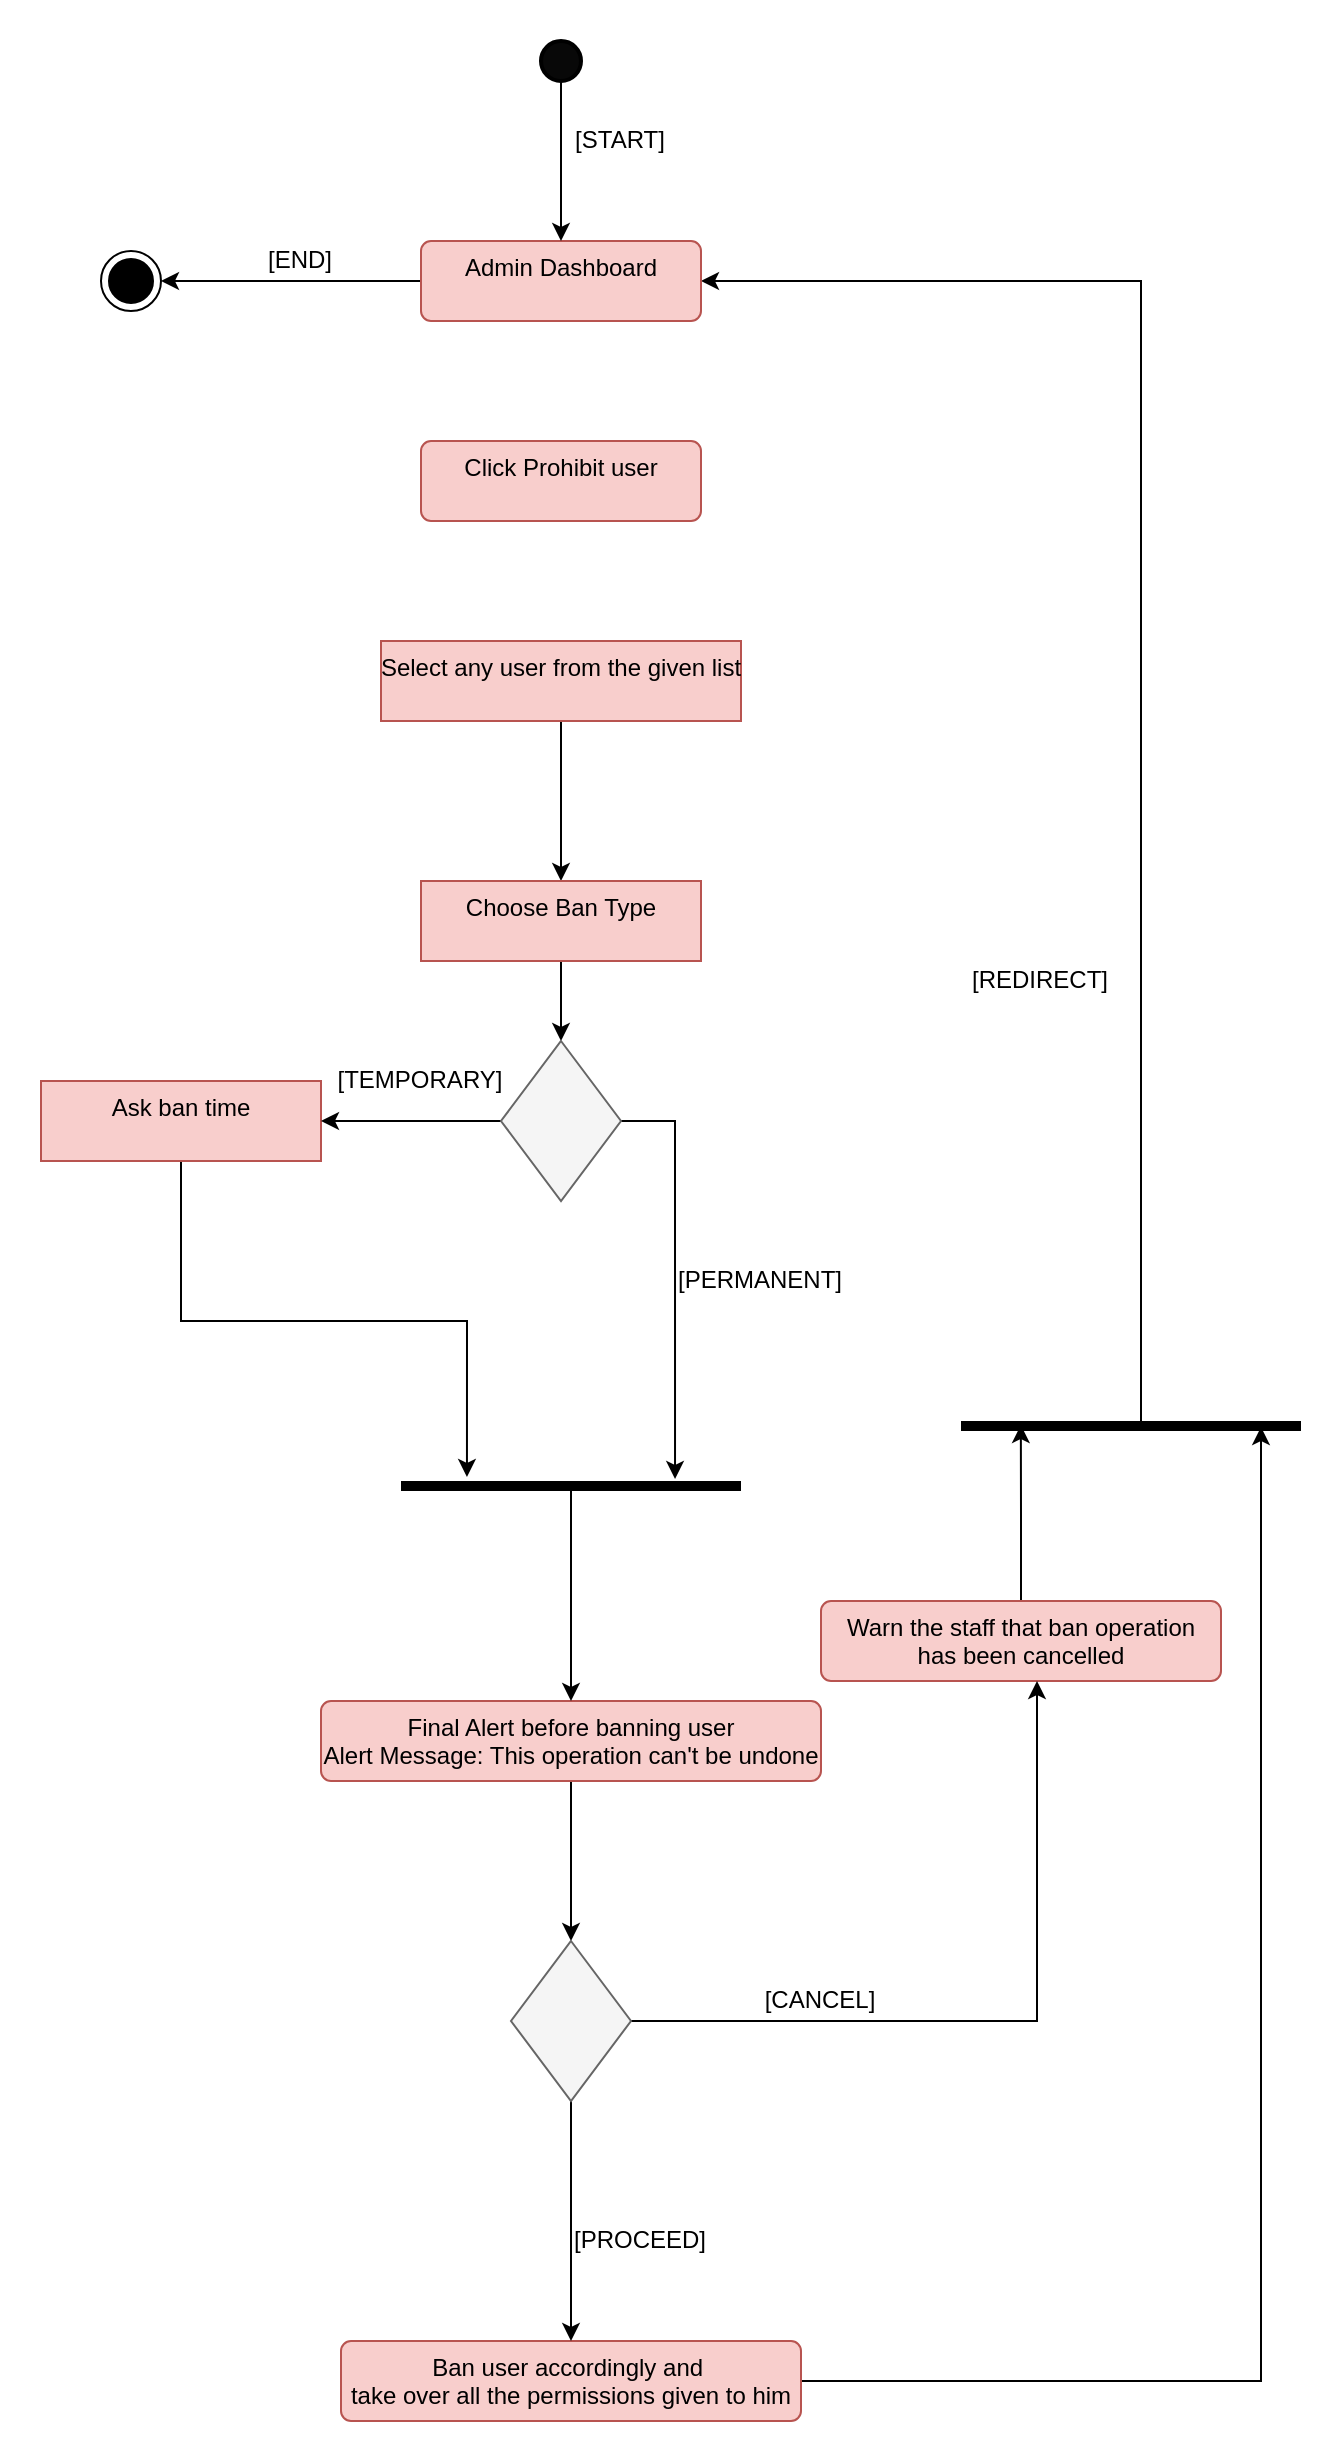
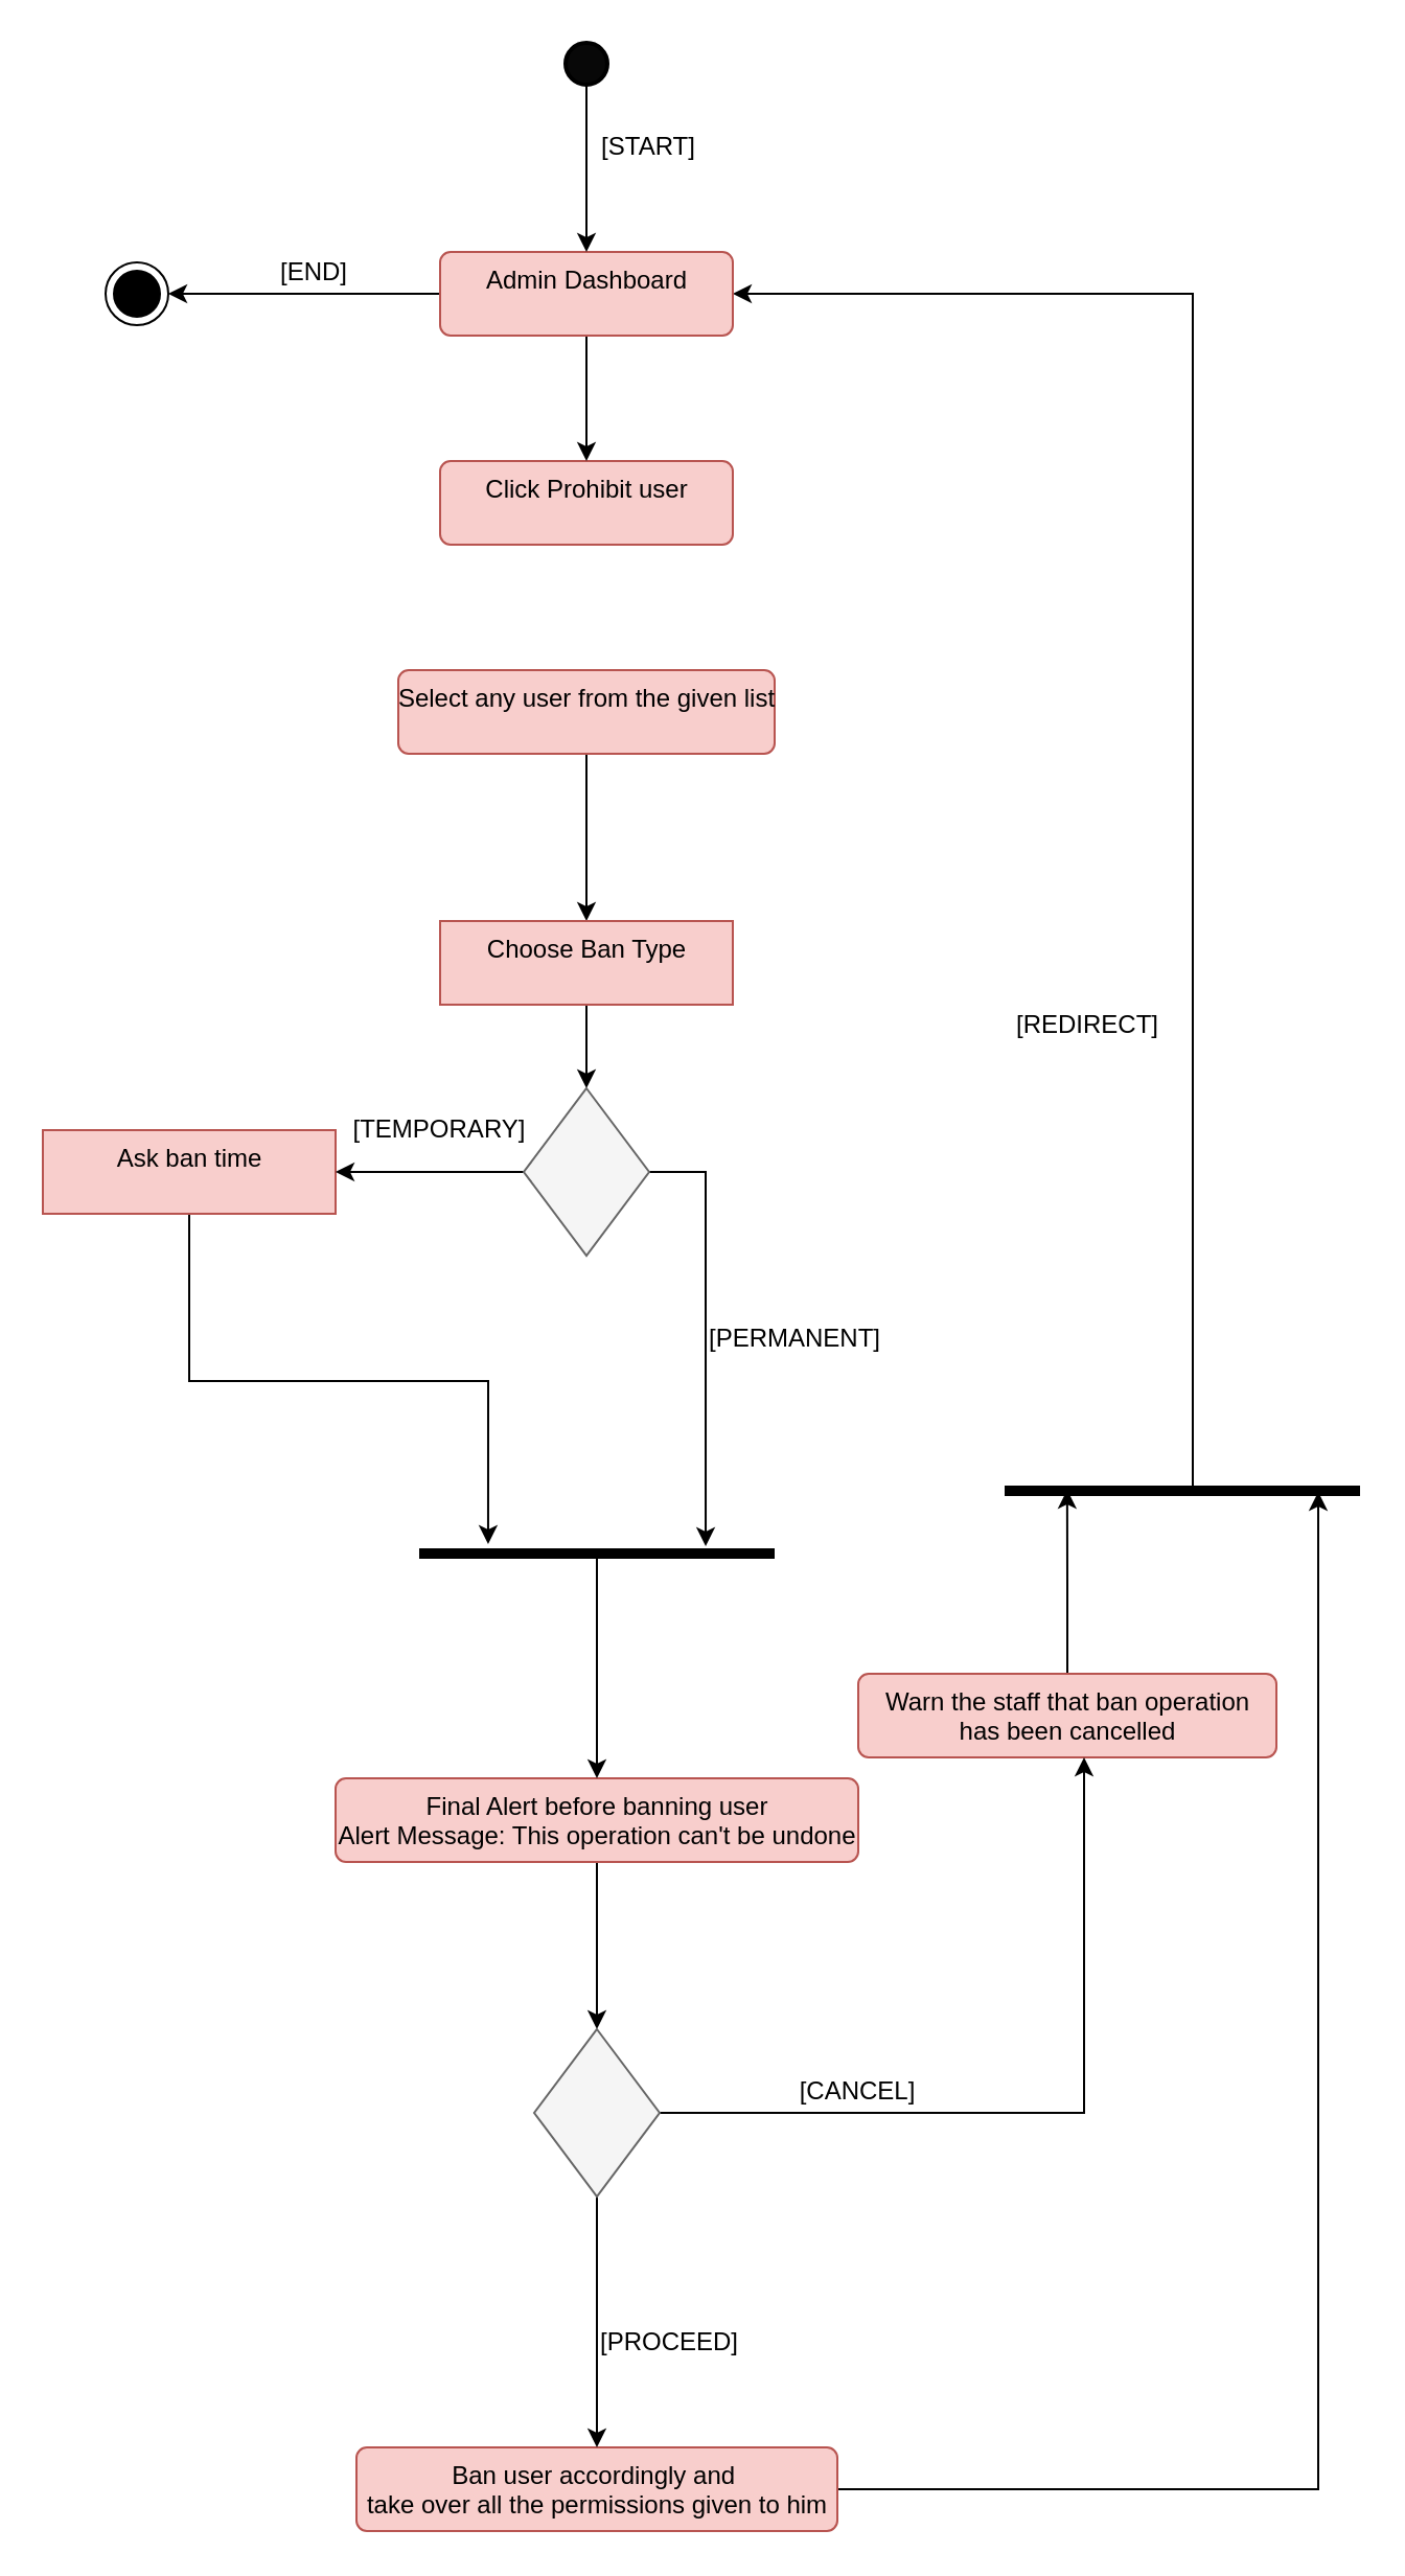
+ <mxCell id="15" value="" style="edgeStyle=orthogonalEdgeStyle;rounded=0;orthogonalLoop=1;jettySize=auto;html=1;" parent="1" source="17" target="14" edge="1"><mxGeometry relative="1" as="geometry" /></mxCell>
- <mxCell id="9" value="Select any user from the given list" style="html=1;align=center;verticalAlign=top;absoluteArcSize=1;arcSize=10;dashed=0;fillColor=#f8cecc;strokeColor=#b85450;rounded=0;" parent="1" vertex="1"><mxGeometry x="190" y="320" width="180" height="40" as="geometry" /></mxCell>
+ <mxCell id="9" value="Select any user from the given list" style="html=1;align=center;verticalAlign=top;rounded=1;absoluteArcSize=1;arcSize=10;dashed=0;fillColor=#f8cecc;strokeColor=#b85450;" parent="1" vertex="1"><mxGeometry x="190" y="320" width="180" height="40" as="geometry" /></mxCell>
